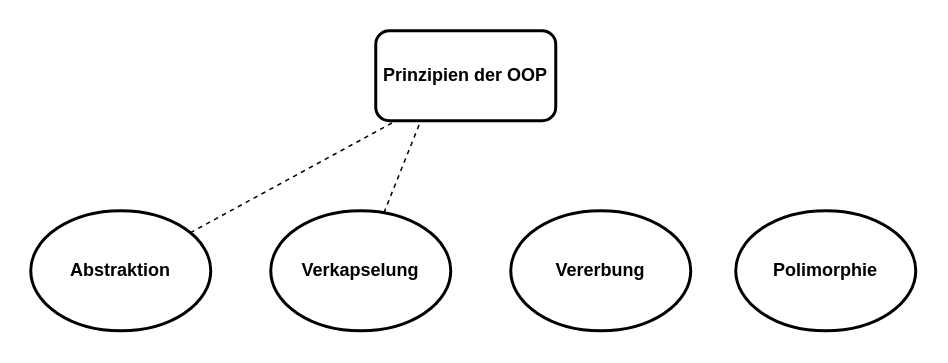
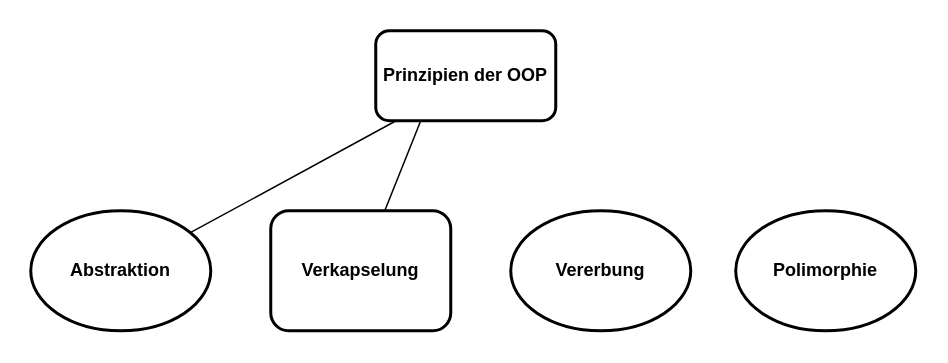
- <mxCell id="6" value="" style="endArrow=none;html=1;rounded=0;entryX=0.25;entryY=1;entryDx=0;entryDy=0;dashed=1;" parent="1" source="5" target="2" edge="1"><mxGeometry width="50" height="50" relative="1" as="geometry"><mxPoint x="360" y="300" as="sourcePoint" /><mxPoint x="274" y="90" as="targetPoint" /></mxGeometry></mxCell>
+ <mxCell id="6" value="" style="endArrow=none;html=1;rounded=0;entryX=0.25;entryY=1;entryDx=0;entryDy=0;" parent="1" source="5" target="2" edge="1"><mxGeometry width="50" height="50" relative="1" as="geometry"><mxPoint x="360" y="300" as="sourcePoint" /><mxPoint x="274" y="90" as="targetPoint" /></mxGeometry></mxCell>
- <mxCell id="4" value="" style="endArrow=none;html=1;rounded=0;entryX=0.113;entryY=1;entryDx=0;entryDy=0;entryPerimeter=0;dashed=1;" parent="1" source="3" target="2" edge="1"><mxGeometry width="50" height="50" relative="1" as="geometry"><mxPoint x="350" y="290" as="sourcePoint" /><mxPoint x="400" y="240" as="targetPoint" /></mxGeometry></mxCell>
+ <mxCell id="4" value="" style="endArrow=none;html=1;rounded=0;entryX=0.113;entryY=1;entryDx=0;entryDy=0;entryPerimeter=0;" parent="1" source="3" target="2" edge="1"><mxGeometry width="50" height="50" relative="1" as="geometry"><mxPoint x="350" y="290" as="sourcePoint" /><mxPoint x="400" y="240" as="targetPoint" /></mxGeometry></mxCell>
- <mxCell id="5" value="Verkapselung" style="ellipse;whiteSpace=wrap;html=1;strokeWidth=2;fontStyle=1" parent="1" vertex="1"><mxGeometry x="180" y="140" width="120" height="80" as="geometry" /></mxCell>
+ <mxCell id="5" value="Verkapselung" style="whiteSpace=wrap;html=1;strokeWidth=2;fontStyle=1;rounded=1;" parent="1" vertex="1"><mxGeometry x="180" y="140" width="120" height="80" as="geometry" /></mxCell>
